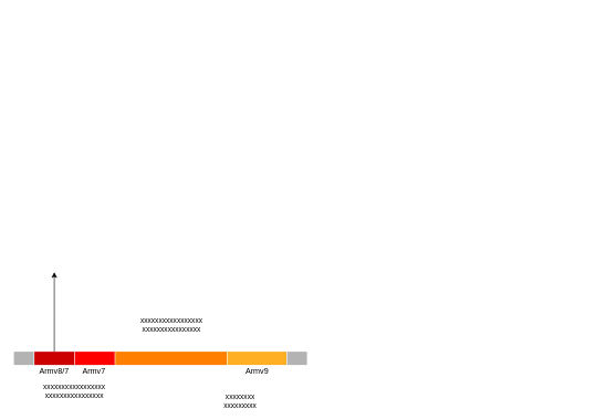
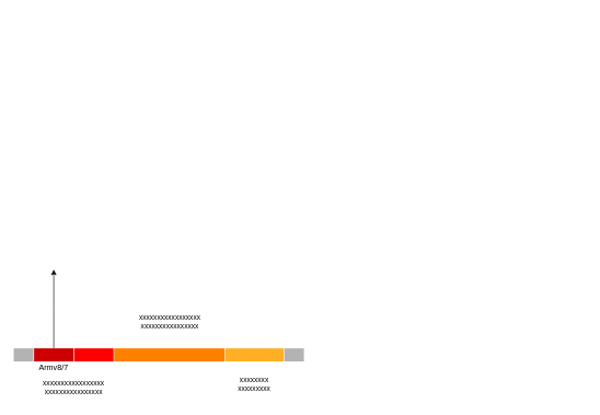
- <mxCell id="6" value="Armv7" style="text;html=1;strokeColor=none;fillColor=none;align=center;verticalAlign=middle;whiteSpace=wrap;rounded=0;" vertex="1" parent="1"><mxGeometry x="116" y="550" width="50" height="20" as="geometry" /></mxCell>
- <mxCell id="9" value="Armv9" style="text;html=1;strokeColor=none;fillColor=none;align=center;verticalAlign=middle;whiteSpace=wrap;rounded=0;" vertex="1" parent="1"><mxGeometry x="361.5" y="550" width="50" height="20" as="geometry" /></mxCell>
- <mxCell id="14" value="xxxxxxxx&lt;br&gt;xxxxxxxxx&lt;br&gt;" style="text;html=1;strokeColor=none;fillColor=none;align=center;verticalAlign=middle;whiteSpace=wrap;rounded=0;fontSize=11;" vertex="1" parent="1"><mxGeometry x="322" y="590" width="79" height="30" as="geometry" /></mxCell>
+ <mxCell id="14" value="xxxxxxxx&lt;br&gt;xxxxxxxxx&lt;br&gt;" style="text;html=1;strokeColor=none;fillColor=none;align=center;verticalAlign=middle;whiteSpace=wrap;rounded=0;fontSize=11;" vertex="1" parent="1"><mxGeometry x="347" y="570" width="79" height="30" as="geometry" /></mxCell>
